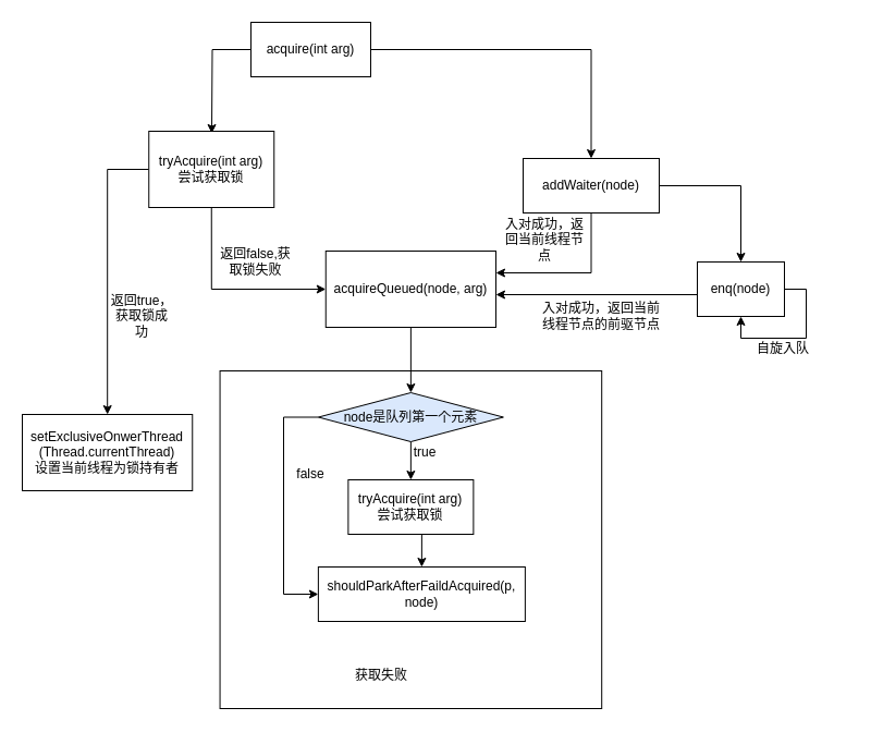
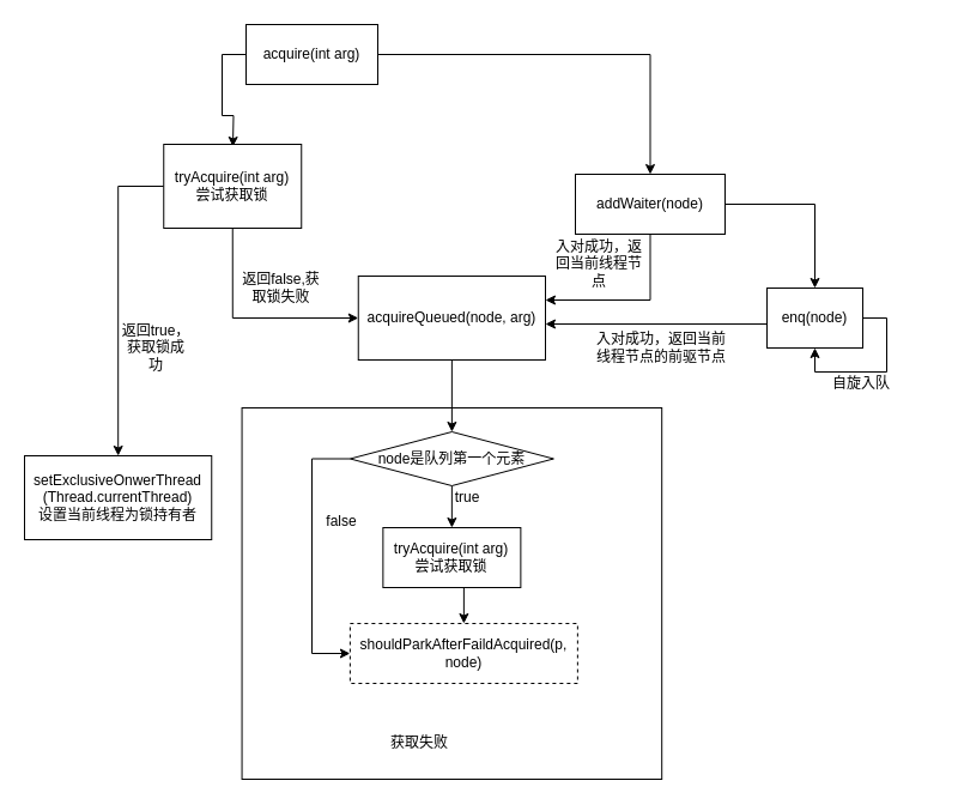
- <mxCell id="5" value="acquire(int arg)" style="rounded=0;whiteSpace=wrap;html=1;" parent="1" vertex="1"><mxGeometry x="230" y="20" width="110" height="50" as="geometry" /></mxCell>
+ <mxCell id="5" value="acquire(int arg)" style="rounded=0;whiteSpace=wrap;html=1;" parent="1" vertex="1"><mxGeometry x="205" y="20" width="110" height="50" as="geometry" /></mxCell>
- <mxCell id="27" value="&lt;span&gt;node是队列第一个元素&lt;/span&gt;" style="rhombus;whiteSpace=wrap;html=1;fillColor=#dae8fc;" parent="1" vertex="1"><mxGeometry x="291.88" y="360" width="170" height="45" as="geometry" /></mxCell>
+ <mxCell id="27" value="&lt;span&gt;node是队列第一个元素&lt;/span&gt;" style="rhombus;whiteSpace=wrap;html=1;" parent="1" vertex="1"><mxGeometry x="291.88" y="360" width="170" height="45" as="geometry" /></mxCell>
- <mxCell id="29" value="shouldParkAfterFaildAcquired(p, node)" style="rounded=0;whiteSpace=wrap;html=1;" parent="1" vertex="1"><mxGeometry x="291.88" y="520" width="190" height="50" as="geometry" /></mxCell>
+ <mxCell id="29" value="shouldParkAfterFaildAcquired(p, node)" style="rounded=0;whiteSpace=wrap;html=1;dashed=1;" parent="1" vertex="1"><mxGeometry x="291.88" y="520" width="190" height="50" as="geometry" /></mxCell>
